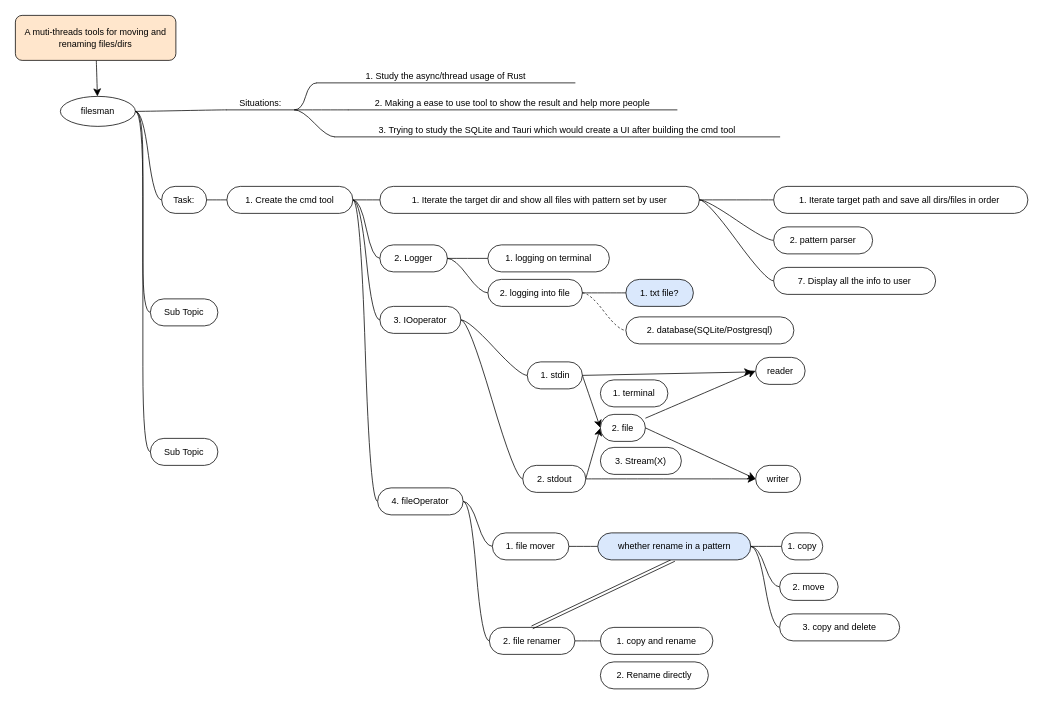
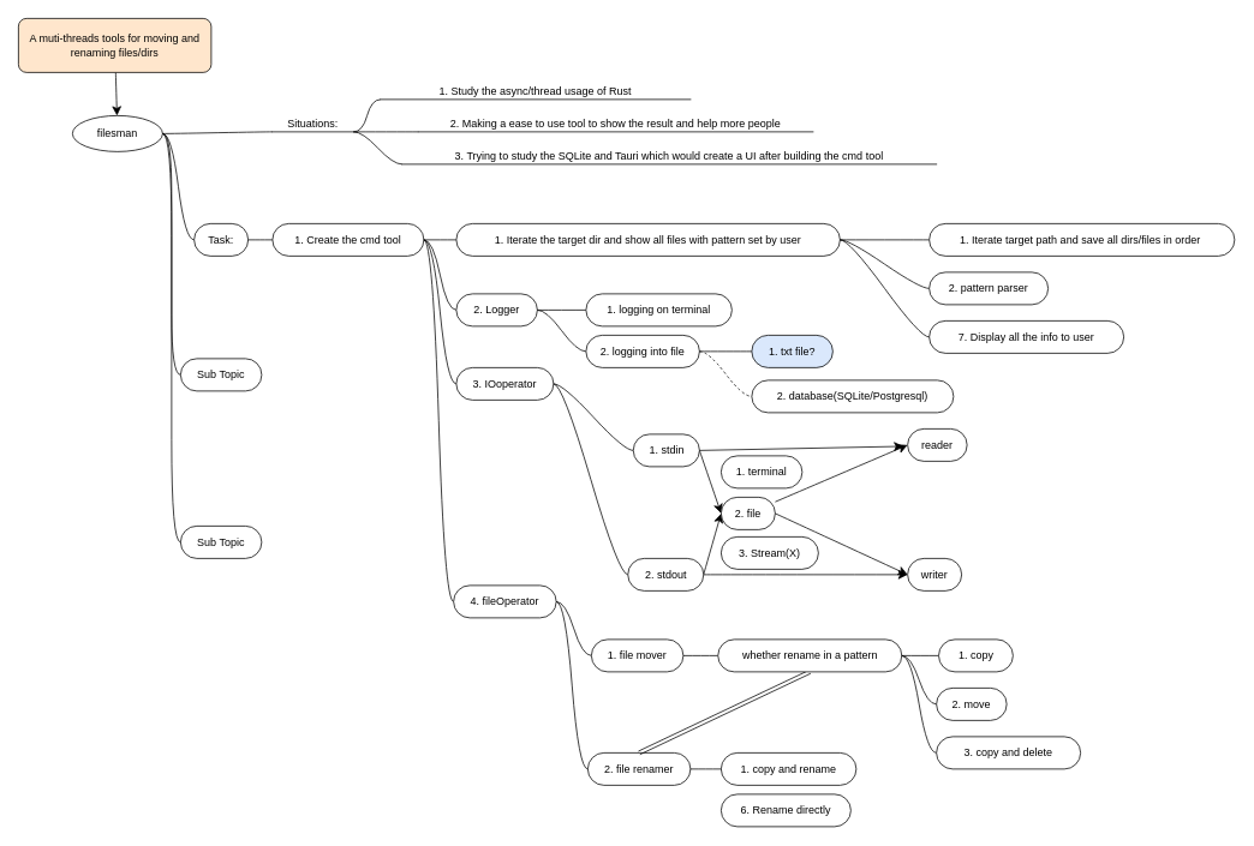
- <mxCell id="65" value="whether rename in a pattern" style="whiteSpace=wrap;html=1;rounded=1;arcSize=50;align=center;verticalAlign=middle;collapsible=0;container=1;recursiveResize=0;strokeWidth=1;autosize=1;spacing=4;fillColor=#dae8fc;" vertex="1" parent="1"><mxGeometry x="796.5" y="710" width="204" height="36" as="geometry" /></mxCell>
+ <mxCell id="65" value="whether rename in a pattern" style="whiteSpace=wrap;html=1;rounded=1;arcSize=50;align=center;verticalAlign=middle;collapsible=0;container=1;recursiveResize=0;strokeWidth=1;autosize=1;spacing=4;" vertex="1" parent="1"><mxGeometry x="796.5" y="710" width="204" height="36" as="geometry" /></mxCell>
- <mxCell id="70" value="1. copy" style="whiteSpace=wrap;html=1;rounded=1;arcSize=50;align=center;verticalAlign=middle;collapsible=0;container=1;recursiveResize=0;strokeWidth=1;autosize=1;spacing=4;" vertex="1" parent="1"><mxGeometry x="1041.5" y="710" width="55" height="36" as="geometry" /></mxCell>
+ <mxCell id="70" value="1. copy" style="whiteSpace=wrap;html=1;rounded=1;arcSize=50;align=center;verticalAlign=middle;collapsible=0;container=1;recursiveResize=0;strokeWidth=1;autosize=1;spacing=4;" vertex="1" parent="1"><mxGeometry x="1041.5" y="710" width="82.5" height="36" as="geometry" /></mxCell>
- <mxCell id="68" value="2. Rename directly" style="whiteSpace=wrap;html=1;rounded=1;arcSize=50;align=center;verticalAlign=middle;collapsible=0;container=1;recursiveResize=0;strokeWidth=1;autosize=1;spacing=4;" vertex="1" parent="1"><mxGeometry x="800" y="882" width="144" height="36" as="geometry" /></mxCell>
+ <mxCell id="68" value="6. Rename directly" style="whiteSpace=wrap;html=1;rounded=1;arcSize=50;align=center;verticalAlign=middle;collapsible=0;container=1;recursiveResize=0;strokeWidth=1;autosize=1;spacing=4;" vertex="1" parent="1"><mxGeometry x="800" y="882" width="144" height="36" as="geometry" /></mxCell>
